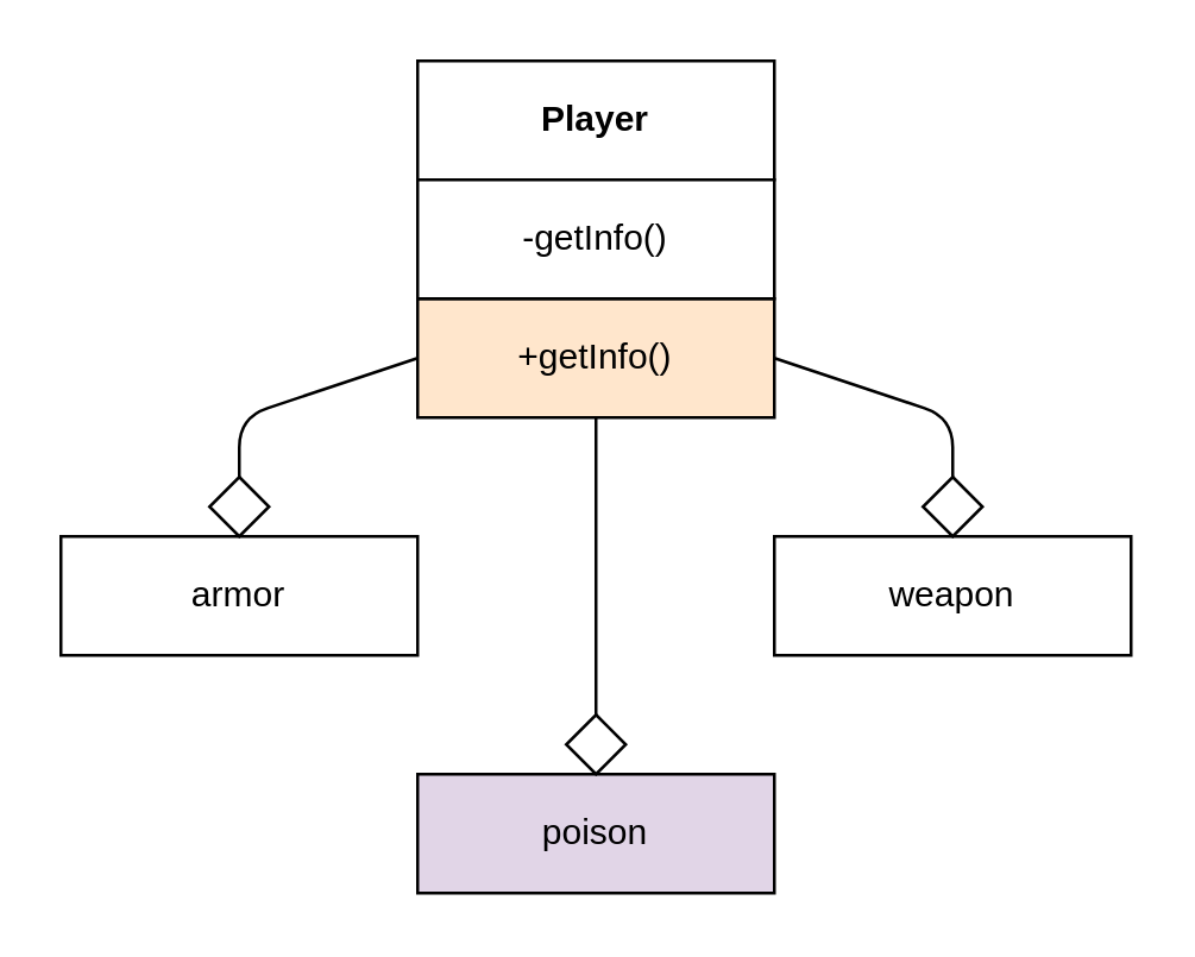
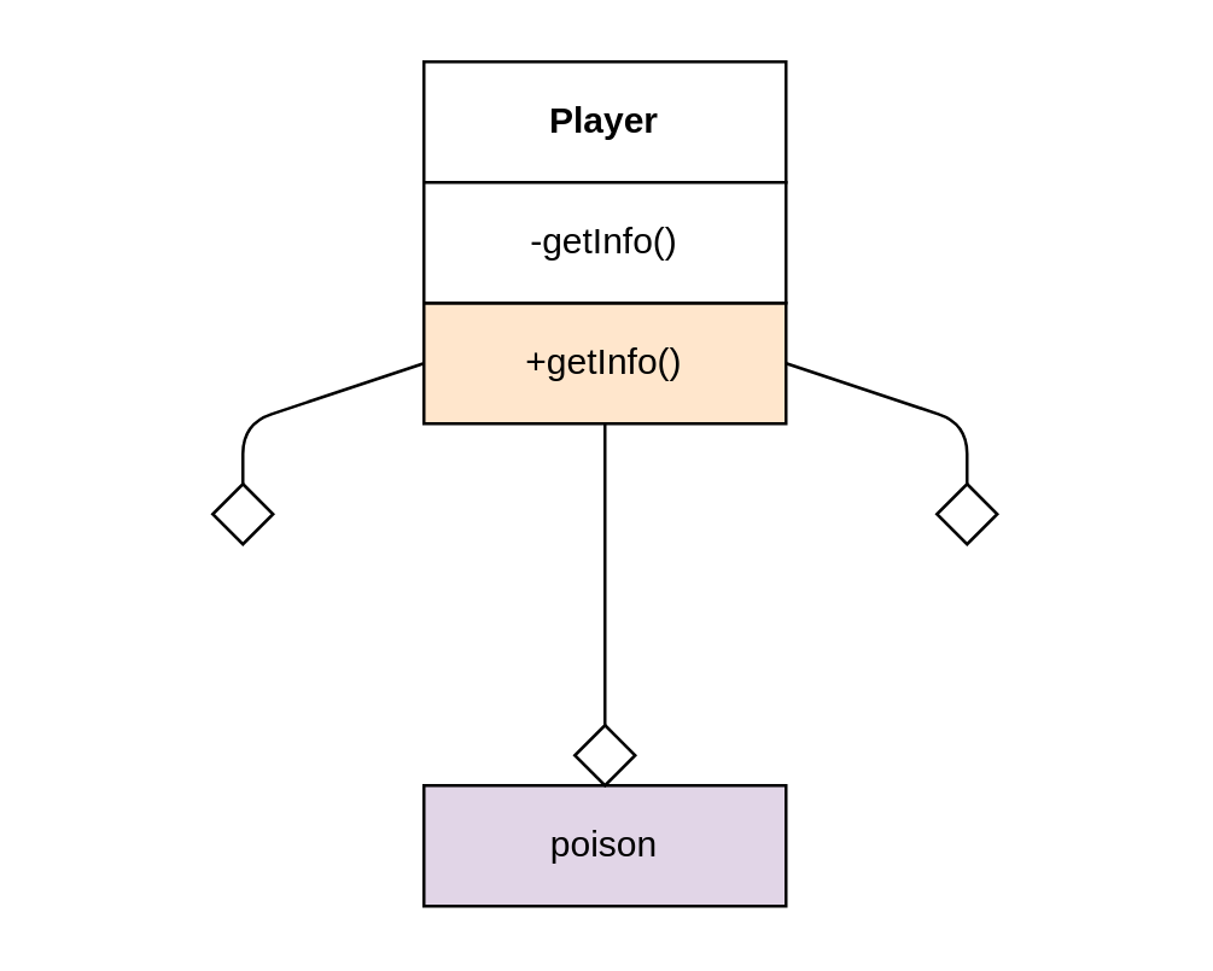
- <mxCell id="4" value="armor" style="rounded=0;whiteSpace=wrap;html=1;" parent="1" vertex="1"><mxGeometry x="20" y="180" width="120" height="40" as="geometry" /></mxCell>
- <mxCell id="5" value="weapon" style="rounded=0;whiteSpace=wrap;html=1;" parent="1" vertex="1"><mxGeometry x="260" y="180" width="120" height="40" as="geometry" /></mxCell>
